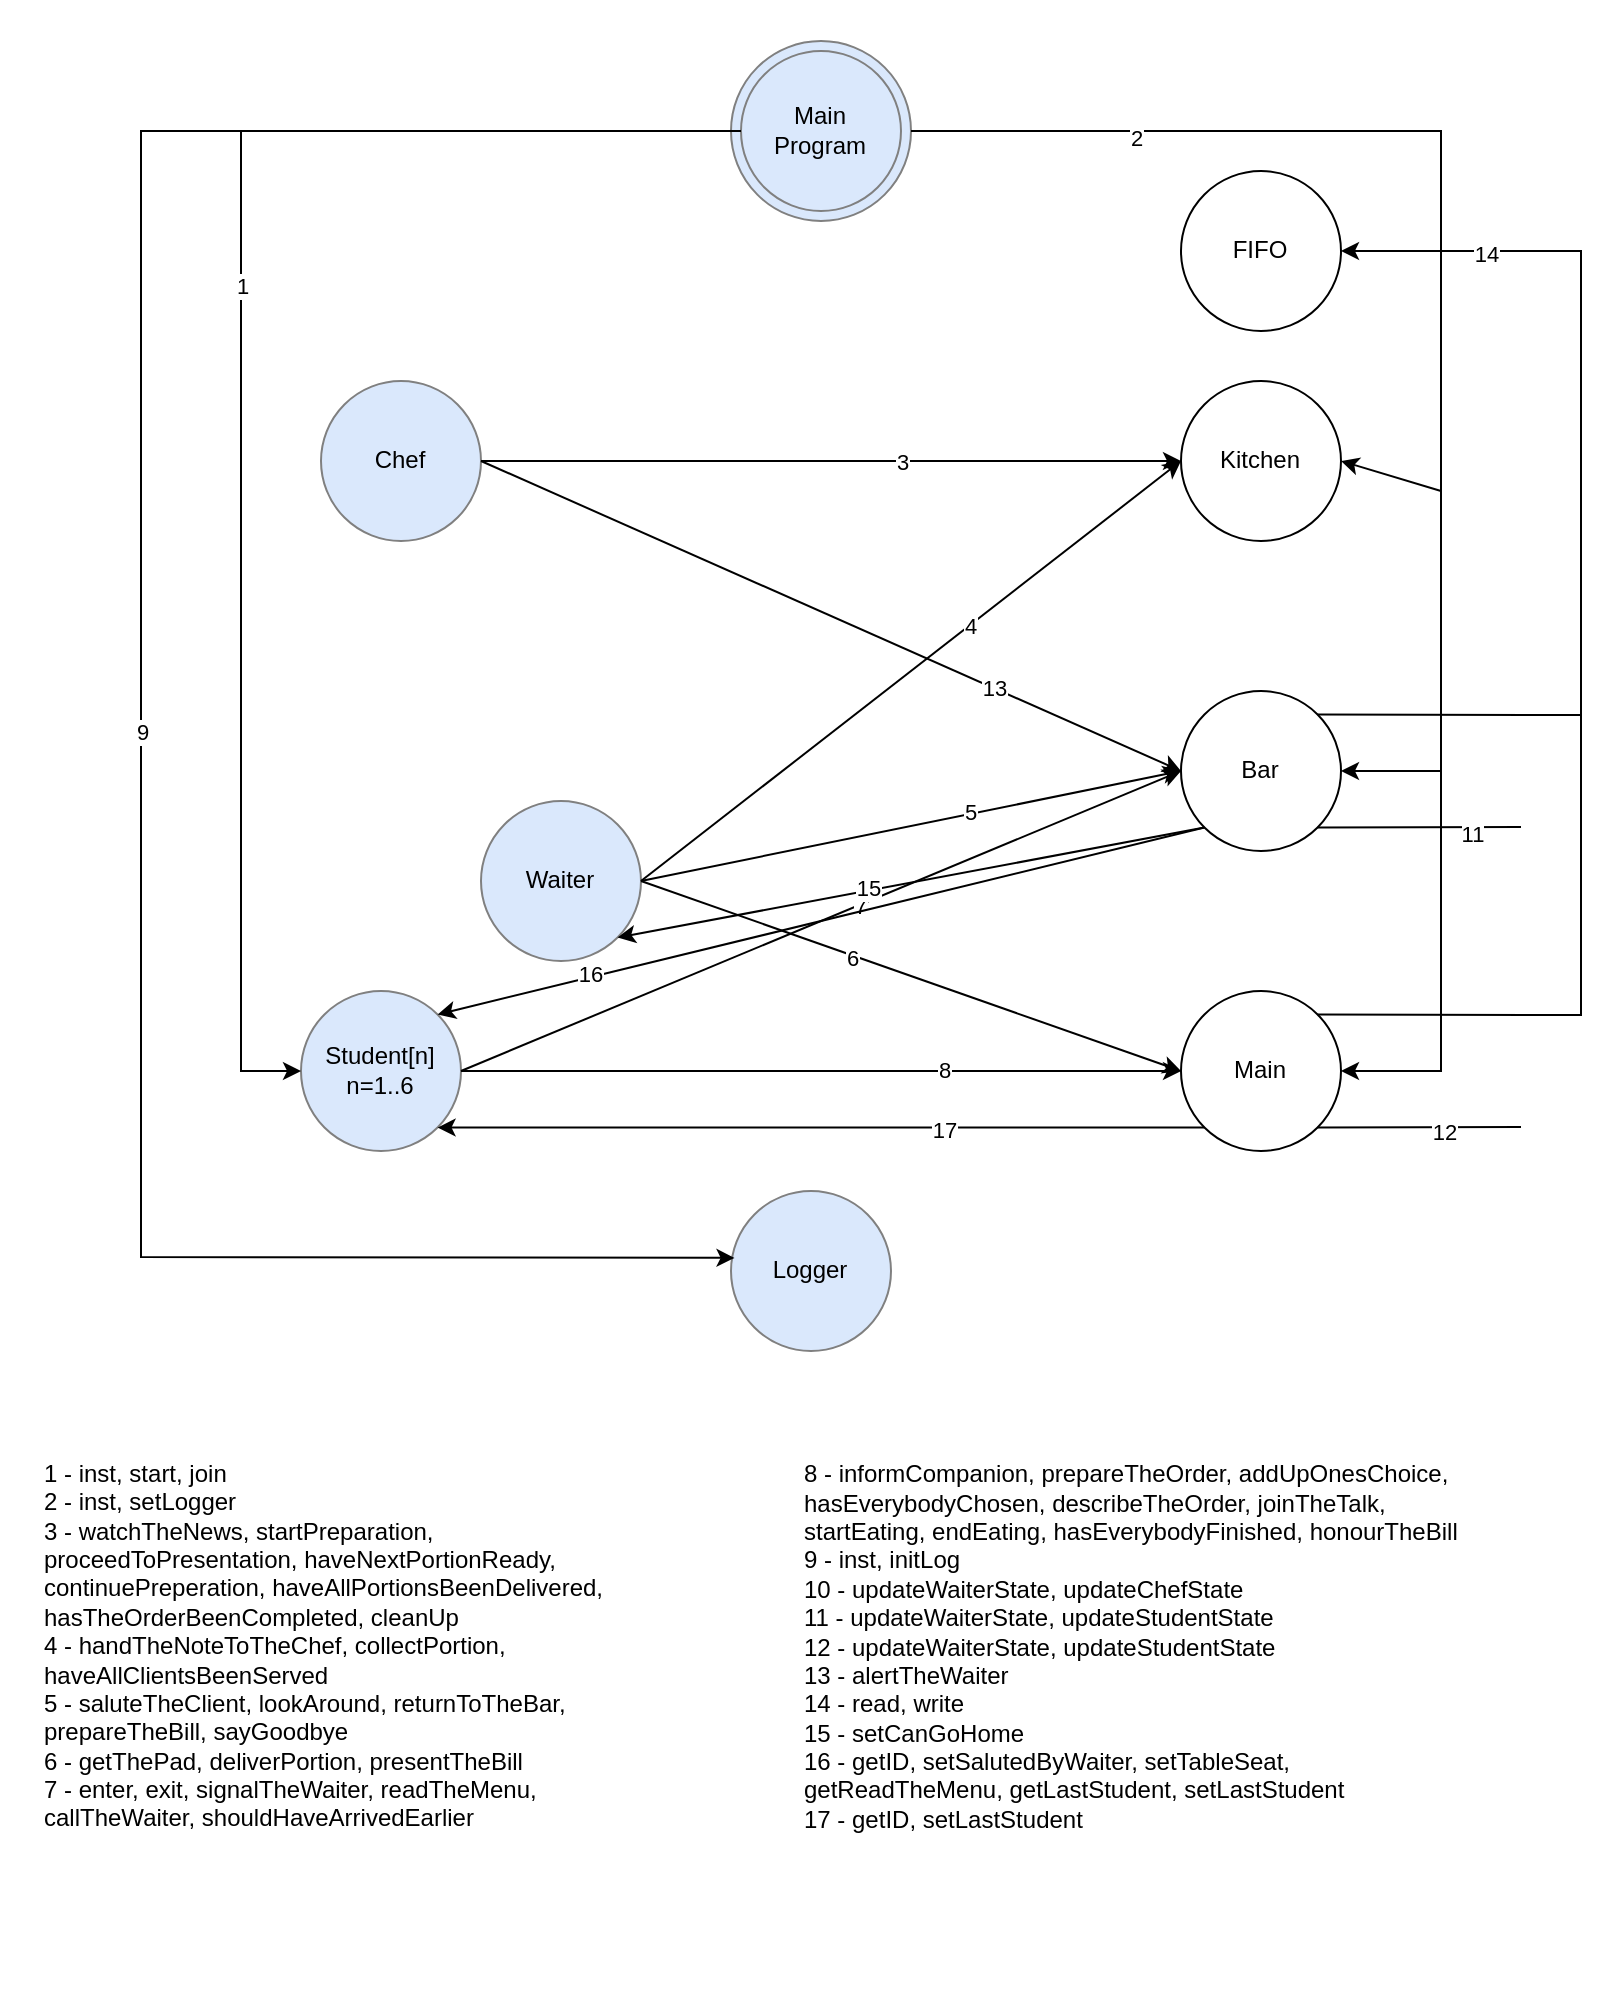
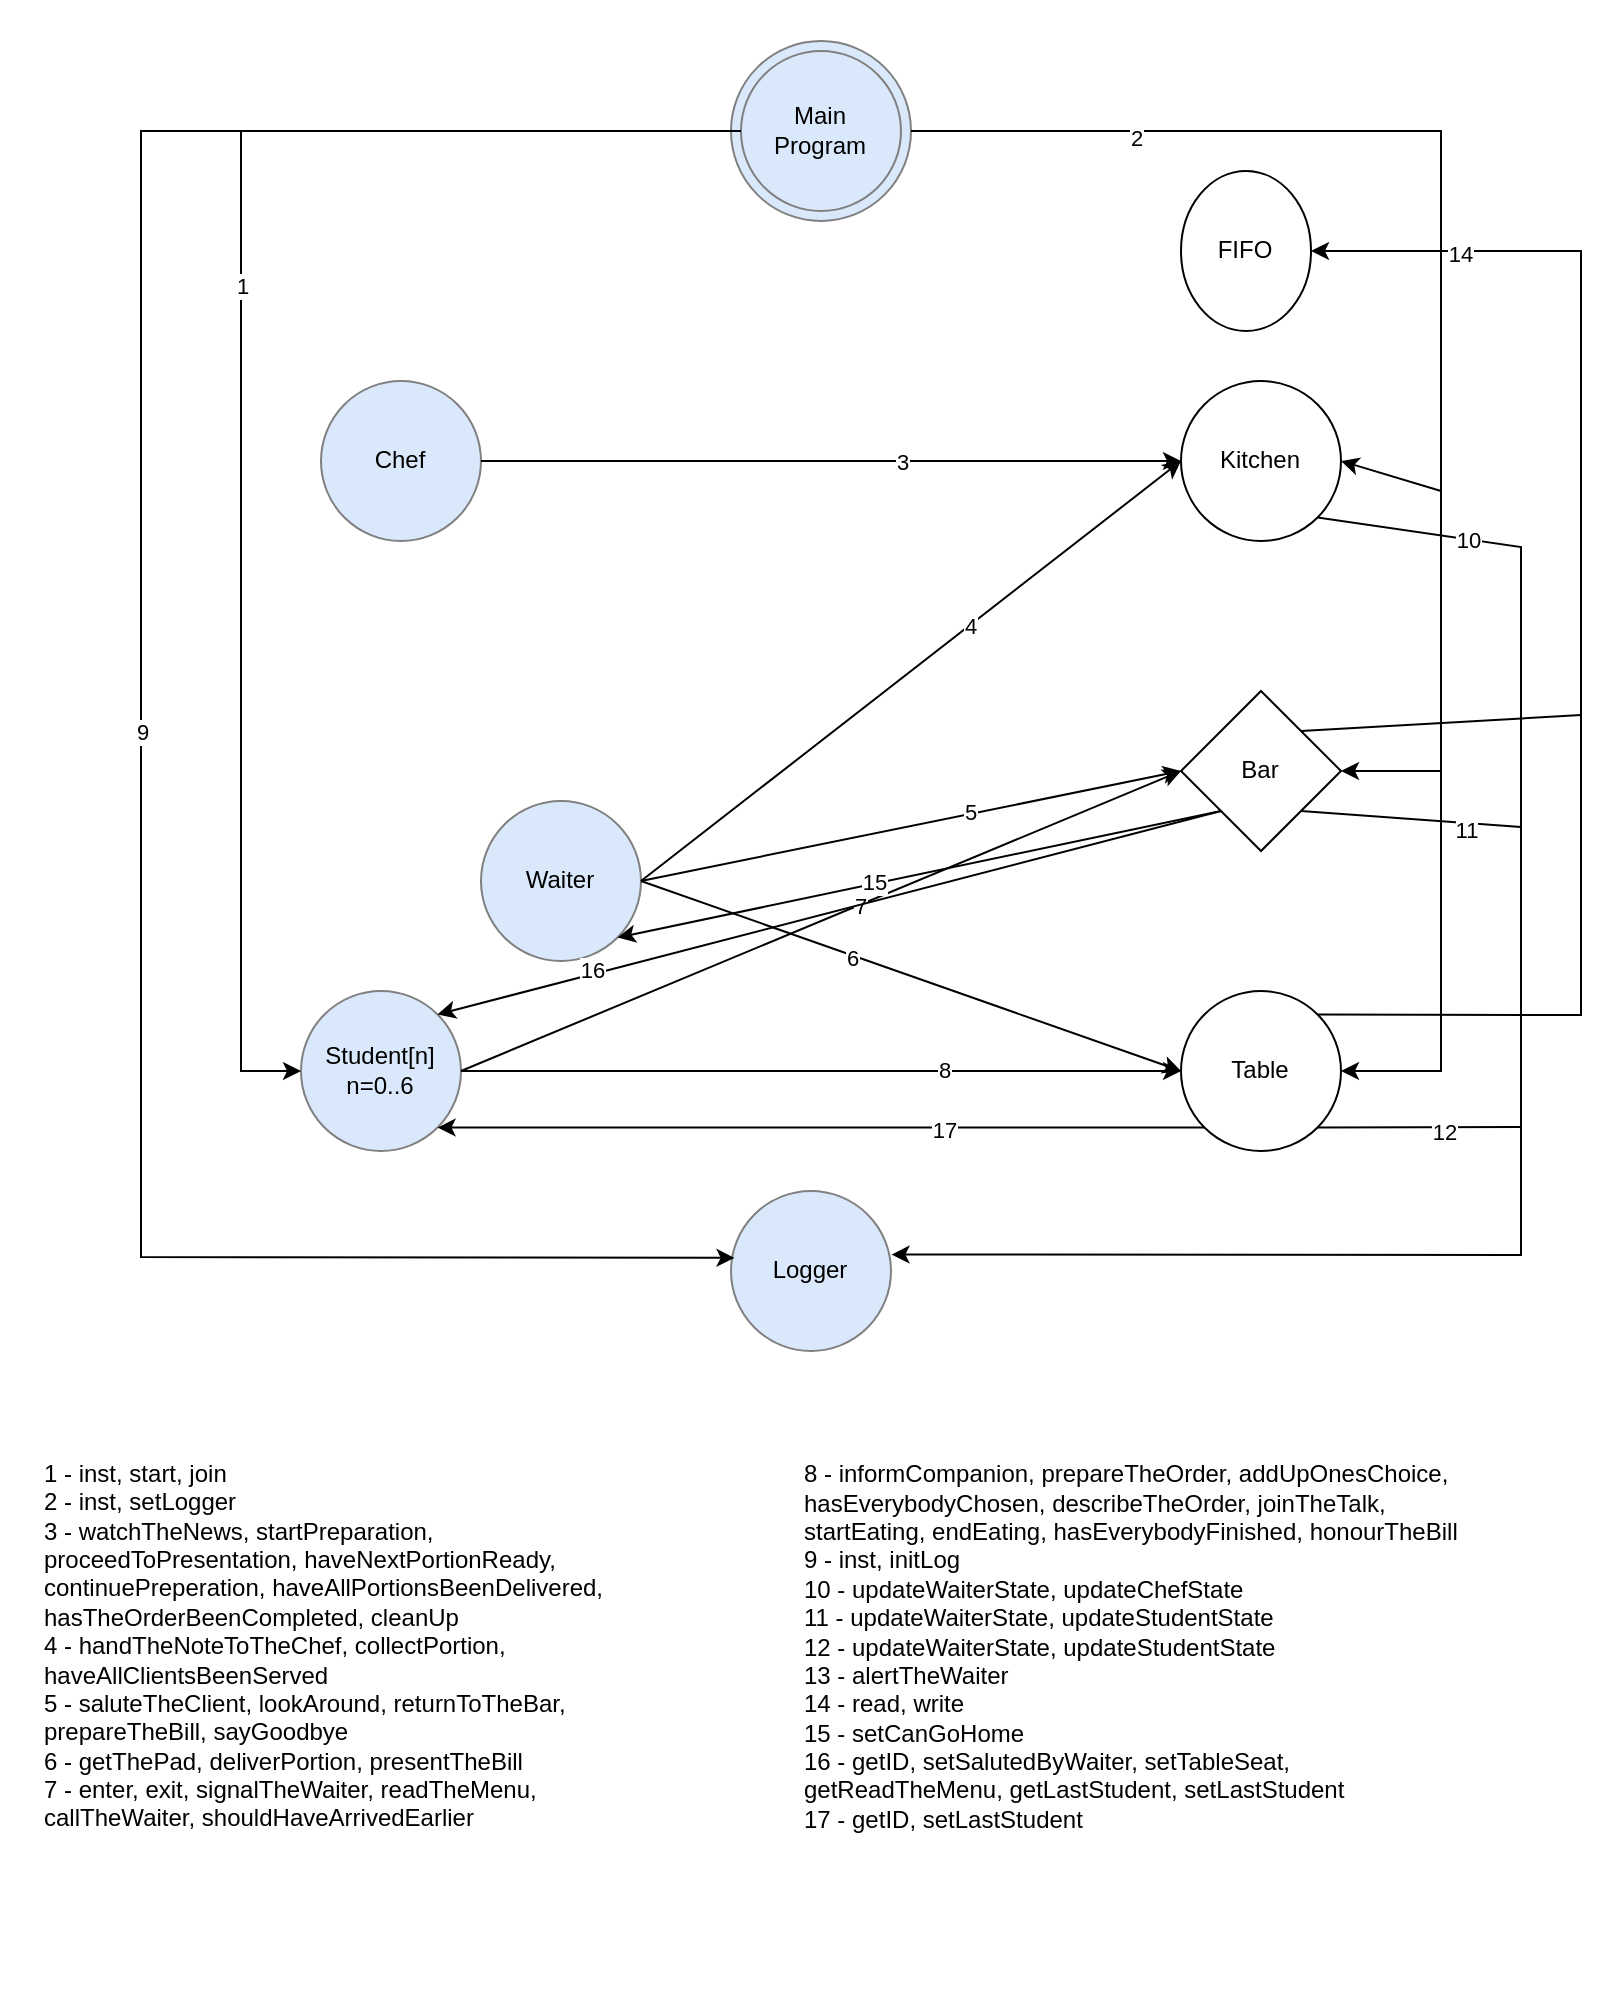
- <mxCell id="39" value="FIFO" style="ellipse;whiteSpace=wrap;html=1;" vertex="1" parent="1"><mxGeometry x="590" y="85" width="80" height="80" as="geometry" /></mxCell>
+ <mxCell id="39" value="FIFO" style="ellipse;whiteSpace=wrap;html=1;" vertex="1" parent="1"><mxGeometry x="590" y="85" width="65" height="80" as="geometry" /></mxCell>
- <mxCell id="40" value="" style="endArrow=classic;html=1;rounded=0;exitX=1;exitY=0.5;exitDx=0;exitDy=0;entryX=0;entryY=0.5;entryDx=0;entryDy=0;" edge="1" parent="1" source="3" target="8"><mxGeometry width="50" height="50" relative="1" as="geometry"><mxPoint x="320" y="195" as="sourcePoint" /><mxPoint x="370" y="145" as="targetPoint" /></mxGeometry></mxCell>
- <mxCell id="41" value="13" style="edgeLabel;html=1;align=center;verticalAlign=middle;resizable=0;points=[];" vertex="1" connectable="0" parent="40"><mxGeometry x="0.463" relative="1" as="geometry"><mxPoint as="offset" /></mxGeometry></mxCell>
- <mxCell id="8" value="Bar" style="ellipse;whiteSpace=wrap;html=1;" parent="1" vertex="1"><mxGeometry x="590" y="345" width="80" height="80" as="geometry" /></mxCell>
+ <mxCell id="8" value="Bar" style="rhombus;whiteSpace=wrap;html=1;" parent="1" vertex="1"><mxGeometry x="590" y="345" width="80" height="80" as="geometry" /></mxCell>
- <mxCell id="6" value="&lt;div&gt;Student[n]&lt;/div&gt;&lt;div&gt;n=1..6&lt;/div&gt;" style="ellipse;whiteSpace=wrap;html=1;fillColor=#dae8fc;strokeColor=#808080;" parent="1" vertex="1"><mxGeometry x="150" y="495" width="80" height="80" as="geometry" /></mxCell>
+ <mxCell id="6" value="&lt;div&gt;Student[n]&lt;/div&gt;&lt;div&gt;n=0..6&lt;/div&gt;" style="ellipse;whiteSpace=wrap;html=1;fillColor=#dae8fc;strokeColor=#808080;" parent="1" vertex="1"><mxGeometry x="150" y="495" width="80" height="80" as="geometry" /></mxCell>
- <mxCell id="9" value="Main" style="ellipse;whiteSpace=wrap;html=1;" parent="1" vertex="1"><mxGeometry x="590" y="495" width="80" height="80" as="geometry" /></mxCell>
+ <mxCell id="9" value="Table" style="ellipse;whiteSpace=wrap;html=1;" parent="1" vertex="1"><mxGeometry x="590" y="495" width="80" height="80" as="geometry" /></mxCell>
+ <mxCell id="32" value="" style="endArrow=classic;html=1;rounded=0;entryX=1.003;entryY=0.397;entryDx=0;entryDy=0;entryPerimeter=0;exitX=1;exitY=1;exitDx=0;exitDy=0;" parent="1" source="4" target="11" edge="1"><mxGeometry width="50" height="50" relative="1" as="geometry"><mxPoint x="690" y="285" as="sourcePoint" /><mxPoint x="810" y="265" as="targetPoint" /><Array as="points"><mxPoint x="760" y="273" /><mxPoint x="760" y="627" /></Array></mxGeometry></mxCell>
+ <mxCell id="33" value="10" style="edgeLabel;html=1;align=center;verticalAlign=middle;resizable=0;points=[];" parent="32" vertex="1" connectable="0"><mxGeometry x="-0.804" relative="1" as="geometry"><mxPoint as="offset" /></mxGeometry></mxCell>
